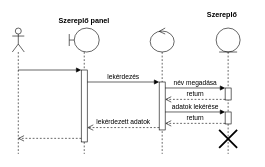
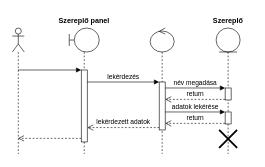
- <mxCell id="11" value="Szereplő" style="text;align=center;fontStyle=1;verticalAlign=middle;spacingLeft=3;spacingRight=3;strokeColor=none;rotatable=0;points=[[0,0.5],[1,0.5]];portConstraint=eastwest;" vertex="1" parent="1"><mxGeometry x="330" y="10" width="80" height="26" as="geometry" /></mxCell>
+ <mxCell id="11" value="Szereplő" style="text;align=center;fontStyle=1;verticalAlign=middle;spacingLeft=3;spacingRight=3;strokeColor=none;rotatable=0;points=[[0,0.5],[1,0.5]];portConstraint=eastwest;" vertex="1" parent="1"><mxGeometry x="340" y="20" width="80" height="26" as="geometry" /></mxCell>
